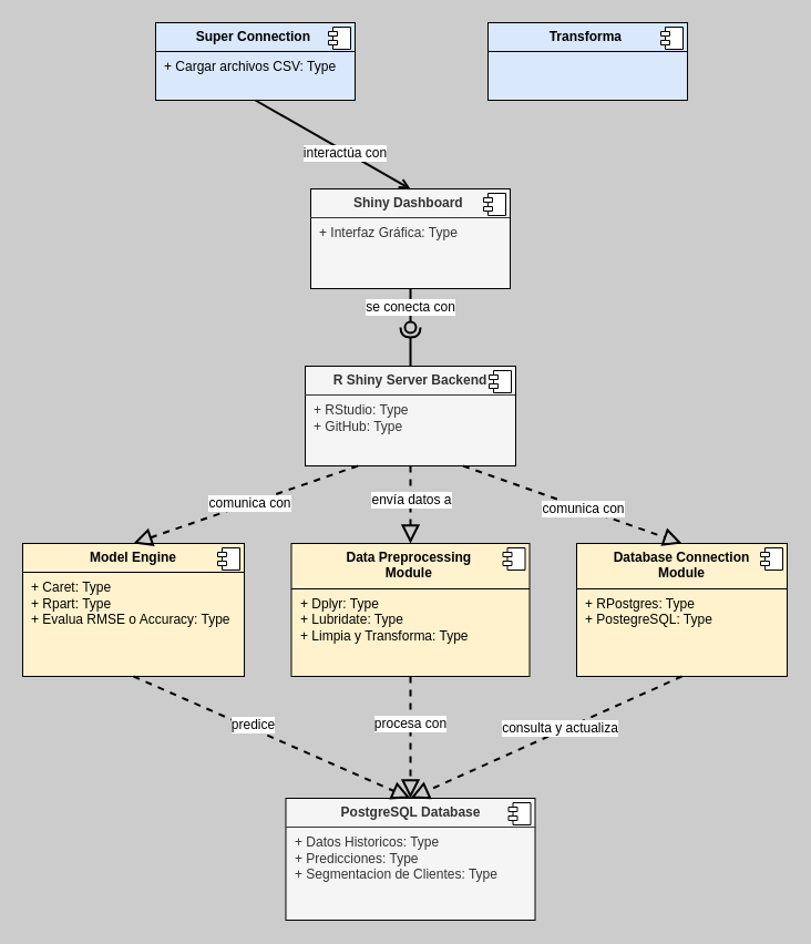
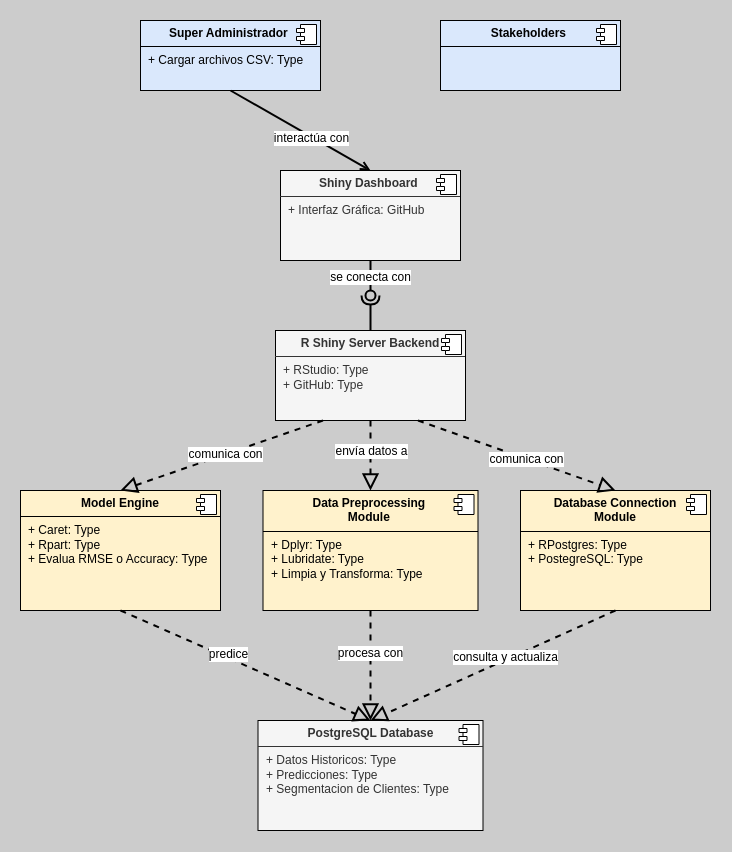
- <mxCell id="16" value="&lt;p style=&quot;margin:0px;margin-top:6px;text-align:center;&quot;&gt;&lt;b&gt;Super Connection&amp;nbsp;&lt;/b&gt;&lt;/p&gt;&lt;hr size=&quot;1&quot; style=&quot;border-style:solid;&quot;&gt;&lt;p style=&quot;margin:0px;margin-left:8px;&quot;&gt;+ Cargar archivos CSV: Type&lt;/p&gt;" style="align=left;overflow=fill;html=1;dropTarget=0;whiteSpace=wrap;fillColor=#dae8fc;strokeColor=#000000;" vertex="1" parent="1"><mxGeometry x="140" y="20" width="180" height="70" as="geometry" /></mxCell>
+ <mxCell id="16" value="&lt;p style=&quot;margin:0px;margin-top:6px;text-align:center;&quot;&gt;&lt;b&gt;Super Administrador&amp;nbsp;&lt;/b&gt;&lt;/p&gt;&lt;hr size=&quot;1&quot; style=&quot;border-style:solid;&quot;&gt;&lt;p style=&quot;margin:0px;margin-left:8px;&quot;&gt;+ Cargar archivos CSV: Type&lt;/p&gt;" style="align=left;overflow=fill;html=1;dropTarget=0;whiteSpace=wrap;fillColor=#dae8fc;strokeColor=#000000;" vertex="1" parent="1"><mxGeometry x="140" y="20" width="180" height="70" as="geometry" /></mxCell>
- <mxCell id="2" value="&lt;p style=&quot;margin:0px;margin-top:6px;text-align:center;&quot;&gt;&lt;b&gt;Transforma&amp;nbsp;&lt;/b&gt;&lt;/p&gt;&lt;hr size=&quot;1&quot; style=&quot;border-style:solid;&quot;&gt;&lt;p style=&quot;margin:0px;margin-left:8px;&quot;&gt;&lt;br&gt;&lt;/p&gt;" style="align=left;overflow=fill;html=1;dropTarget=0;whiteSpace=wrap;fillColor=#dae8fc;strokeColor=#000000;" vertex="1" parent="1"><mxGeometry x="440" y="20" width="180" height="70" as="geometry" /></mxCell>
+ <mxCell id="2" value="&lt;p style=&quot;margin:0px;margin-top:6px;text-align:center;&quot;&gt;&lt;b&gt;Stakeholders&amp;nbsp;&lt;/b&gt;&lt;/p&gt;&lt;hr size=&quot;1&quot; style=&quot;border-style:solid;&quot;&gt;&lt;p style=&quot;margin:0px;margin-left:8px;&quot;&gt;&lt;br&gt;&lt;/p&gt;" style="align=left;overflow=fill;html=1;dropTarget=0;whiteSpace=wrap;fillColor=#dae8fc;strokeColor=#000000;" vertex="1" parent="1"><mxGeometry x="440" y="20" width="180" height="70" as="geometry" /></mxCell>
- <mxCell id="4" value="&lt;p style=&quot;margin:0px;margin-top:6px;text-align:center;&quot;&gt;&lt;b&gt;Shiny Dashboard&amp;nbsp;&lt;/b&gt;&lt;/p&gt;&lt;hr size=&quot;1&quot; style=&quot;border-style:solid;&quot;&gt;&lt;p style=&quot;margin:0px;margin-left:8px;&quot;&gt;&lt;span style=&quot;background-color: initial;&quot;&gt;+ Interfaz Gráfica: Type&lt;/span&gt;&lt;/p&gt;&lt;p style=&quot;margin:0px;margin-left:8px;&quot;&gt;&lt;br&gt;&lt;/p&gt;" style="align=left;overflow=fill;html=1;dropTarget=0;whiteSpace=wrap;fillColor=#f5f5f5;fontColor=#333333;strokeColor=#000000;" vertex="1" parent="1"><mxGeometry x="280" y="170" width="180" height="90" as="geometry" /></mxCell>
+ <mxCell id="4" value="&lt;p style=&quot;margin:0px;margin-top:6px;text-align:center;&quot;&gt;&lt;b&gt;Shiny Dashboard&amp;nbsp;&lt;/b&gt;&lt;/p&gt;&lt;hr size=&quot;1&quot; style=&quot;border-style:solid;&quot;&gt;&lt;p style=&quot;margin:0px;margin-left:8px;&quot;&gt;&lt;span style=&quot;background-color: initial;&quot;&gt;+ Interfaz Gráfica: GitHub&lt;/span&gt;&lt;/p&gt;&lt;p style=&quot;margin:0px;margin-left:8px;&quot;&gt;&lt;br&gt;&lt;/p&gt;" style="align=left;overflow=fill;html=1;dropTarget=0;whiteSpace=wrap;fillColor=#f5f5f5;fontColor=#333333;strokeColor=#000000;" vertex="1" parent="1"><mxGeometry x="280" y="170" width="180" height="90" as="geometry" /></mxCell>
